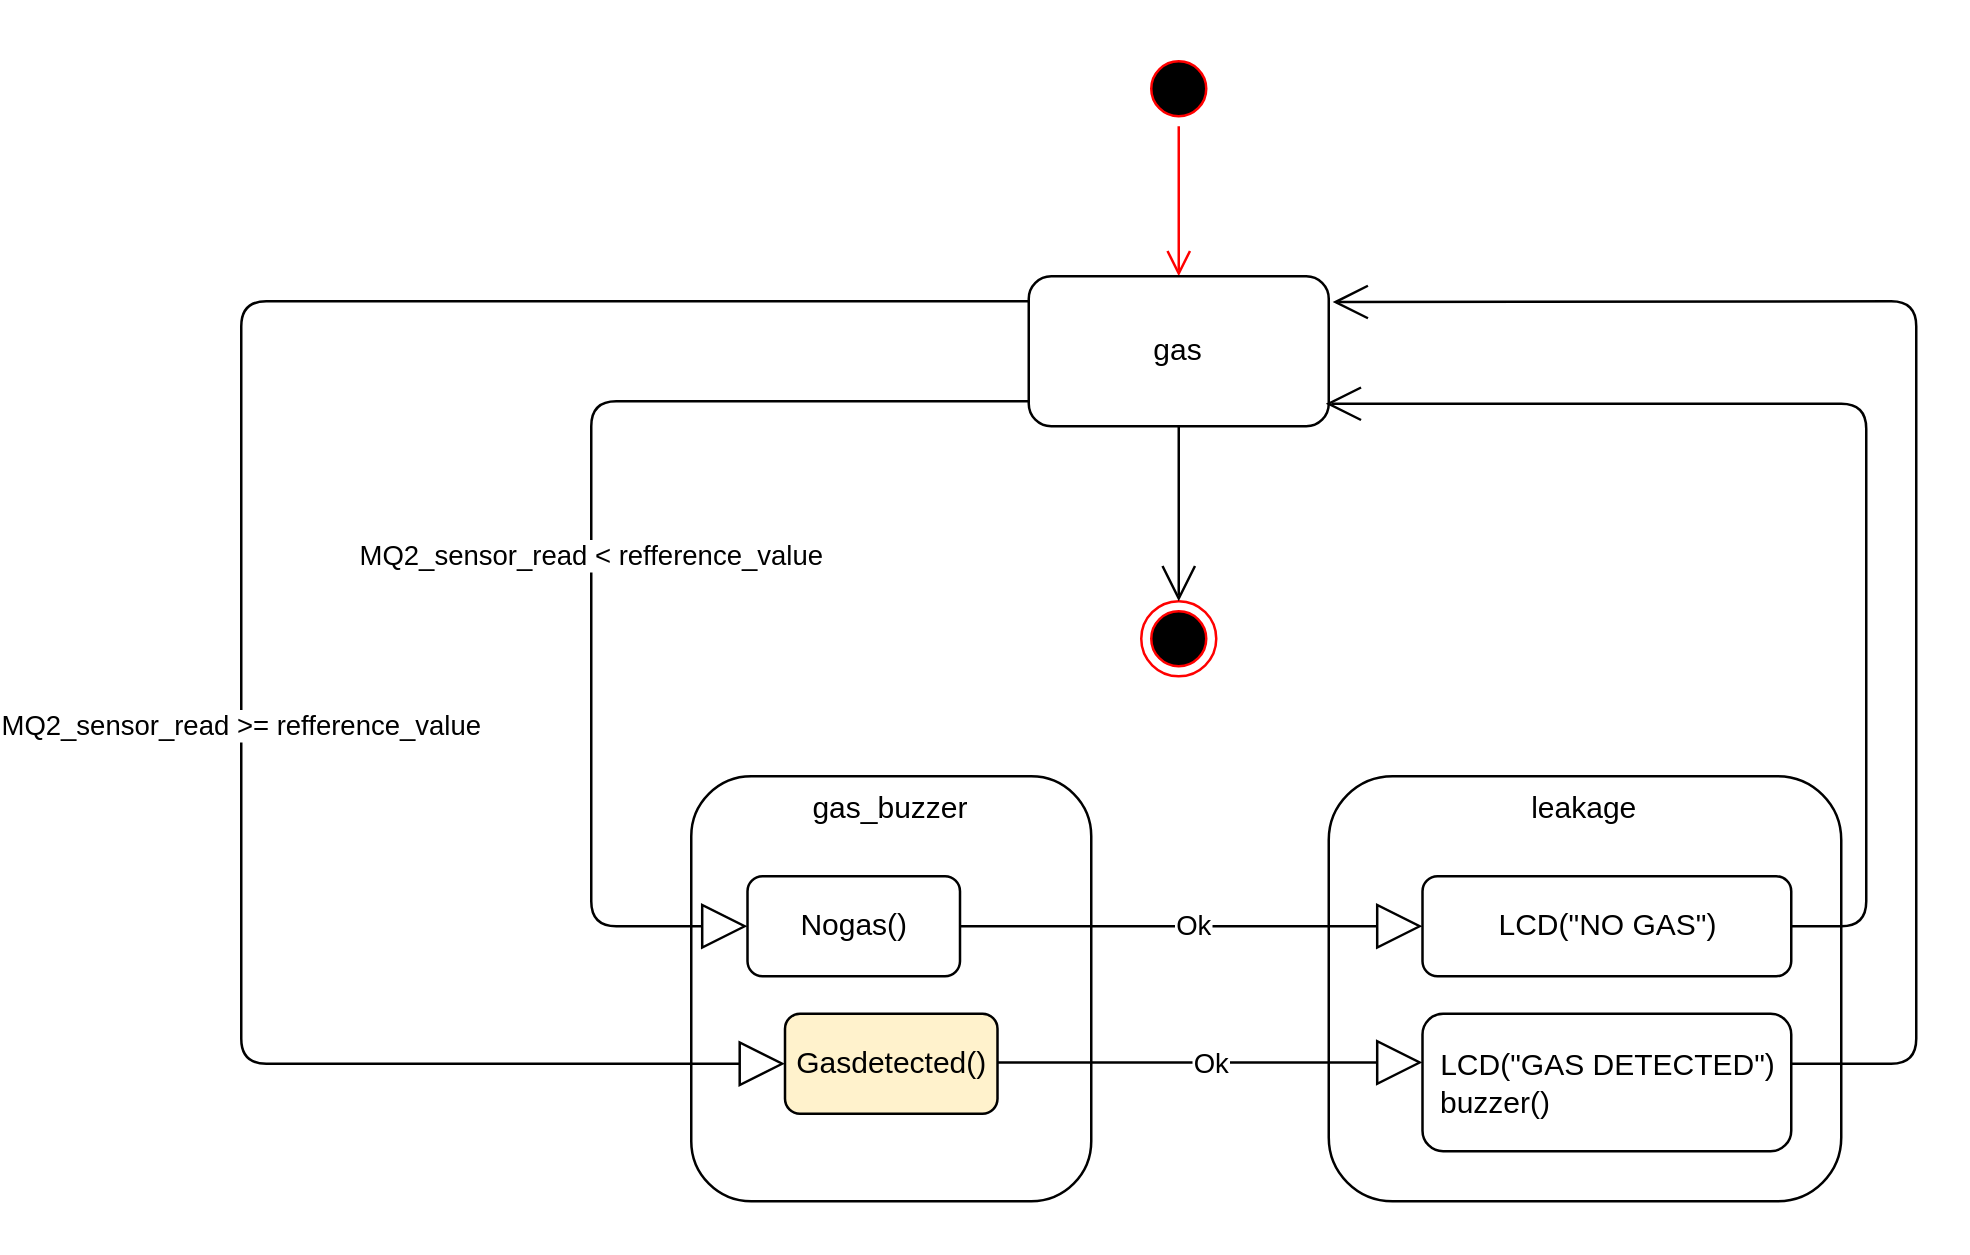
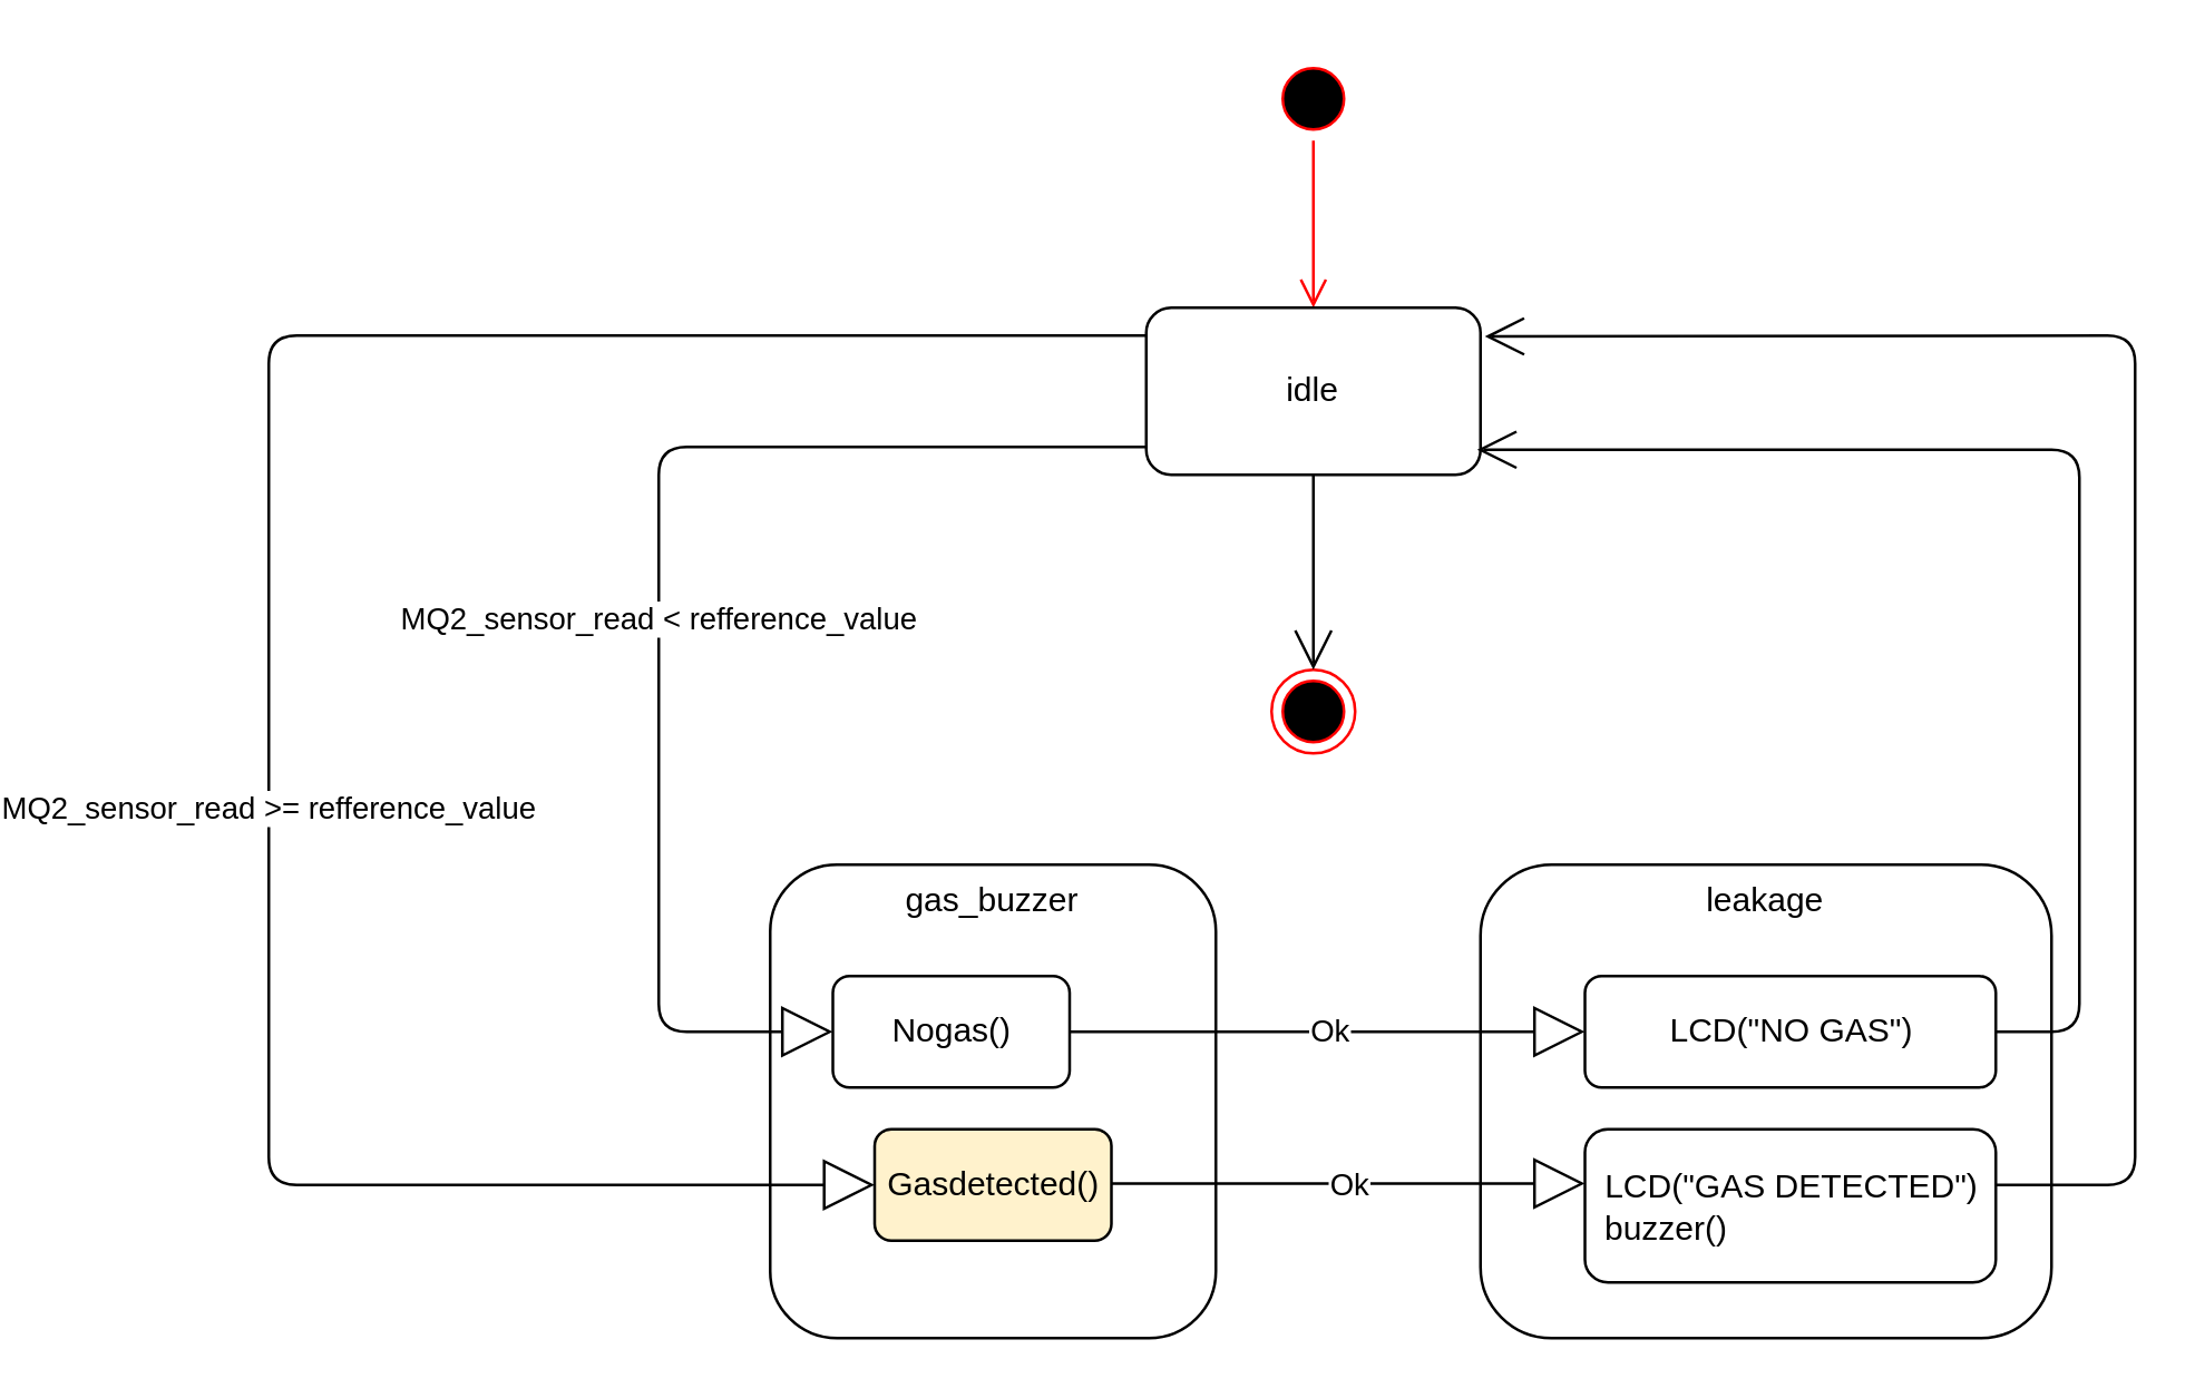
- <mxCell id="5" value="gas" style="rounded=1;whiteSpace=wrap;html=1;" parent="1" vertex="1"><mxGeometry x="335" y="110" width="120" height="60" as="geometry" /></mxCell>
+ <mxCell id="5" value="idle" style="rounded=1;whiteSpace=wrap;html=1;" parent="1" vertex="1"><mxGeometry x="335" y="110" width="120" height="60" as="geometry" /></mxCell>
